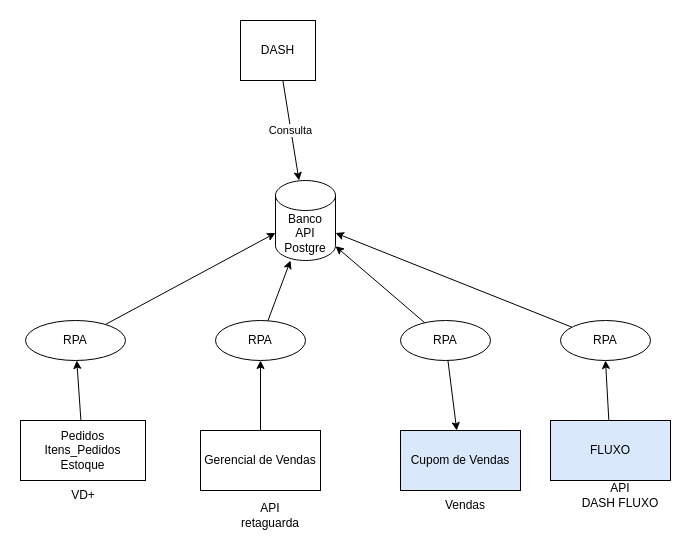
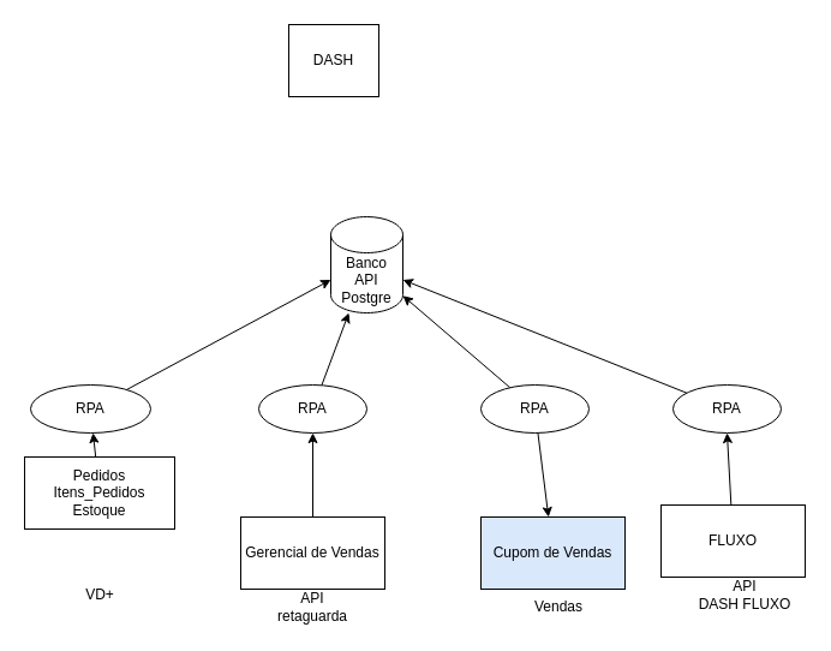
- <mxCell id="23" value="Consulta&lt;br&gt;" style="edgeStyle=none;html=1;" edge="1" parent="1" source="24" target="2"><mxGeometry relative="1" as="geometry" /></mxCell>
- <mxCell id="4" value="Pedidos&lt;br&gt;Itens_Pedidos&lt;br&gt;Estoque" style="rounded=0;whiteSpace=wrap;html=1;" vertex="1" parent="1"><mxGeometry x="20" y="420" width="125" height="60" as="geometry" /></mxCell>
+ <mxCell id="4" value="Pedidos&lt;br&gt;Itens_Pedidos&lt;br&gt;Estoque" style="rounded=0;whiteSpace=wrap;html=1;" vertex="1" parent="1"><mxGeometry x="20" y="380" width="125" height="60" as="geometry" /></mxCell>
- <mxCell id="21" value="FLUXO" style="rounded=0;whiteSpace=wrap;html=1;fillColor=#dae8fc;" vertex="1" parent="1"><mxGeometry x="550" y="420" width="120" height="60" as="geometry" /></mxCell>
+ <mxCell id="21" value="FLUXO" style="rounded=0;whiteSpace=wrap;html=1;" vertex="1" parent="1"><mxGeometry x="550" y="420" width="120" height="60" as="geometry" /></mxCell>
- <mxCell id="12" value="API retaguarda&lt;br&gt;" style="text;html=1;strokeColor=none;fillColor=none;align=center;verticalAlign=middle;whiteSpace=wrap;rounded=0;" vertex="1" parent="1"><mxGeometry x="240" y="500" width="60" height="30" as="geometry" /></mxCell>
+ <mxCell id="12" value="API retaguarda&lt;br&gt;" style="text;html=1;strokeColor=none;fillColor=none;align=center;verticalAlign=middle;whiteSpace=wrap;rounded=0;" vertex="1" parent="1"><mxGeometry x="230" y="490" width="60" height="30" as="geometry" /></mxCell>
